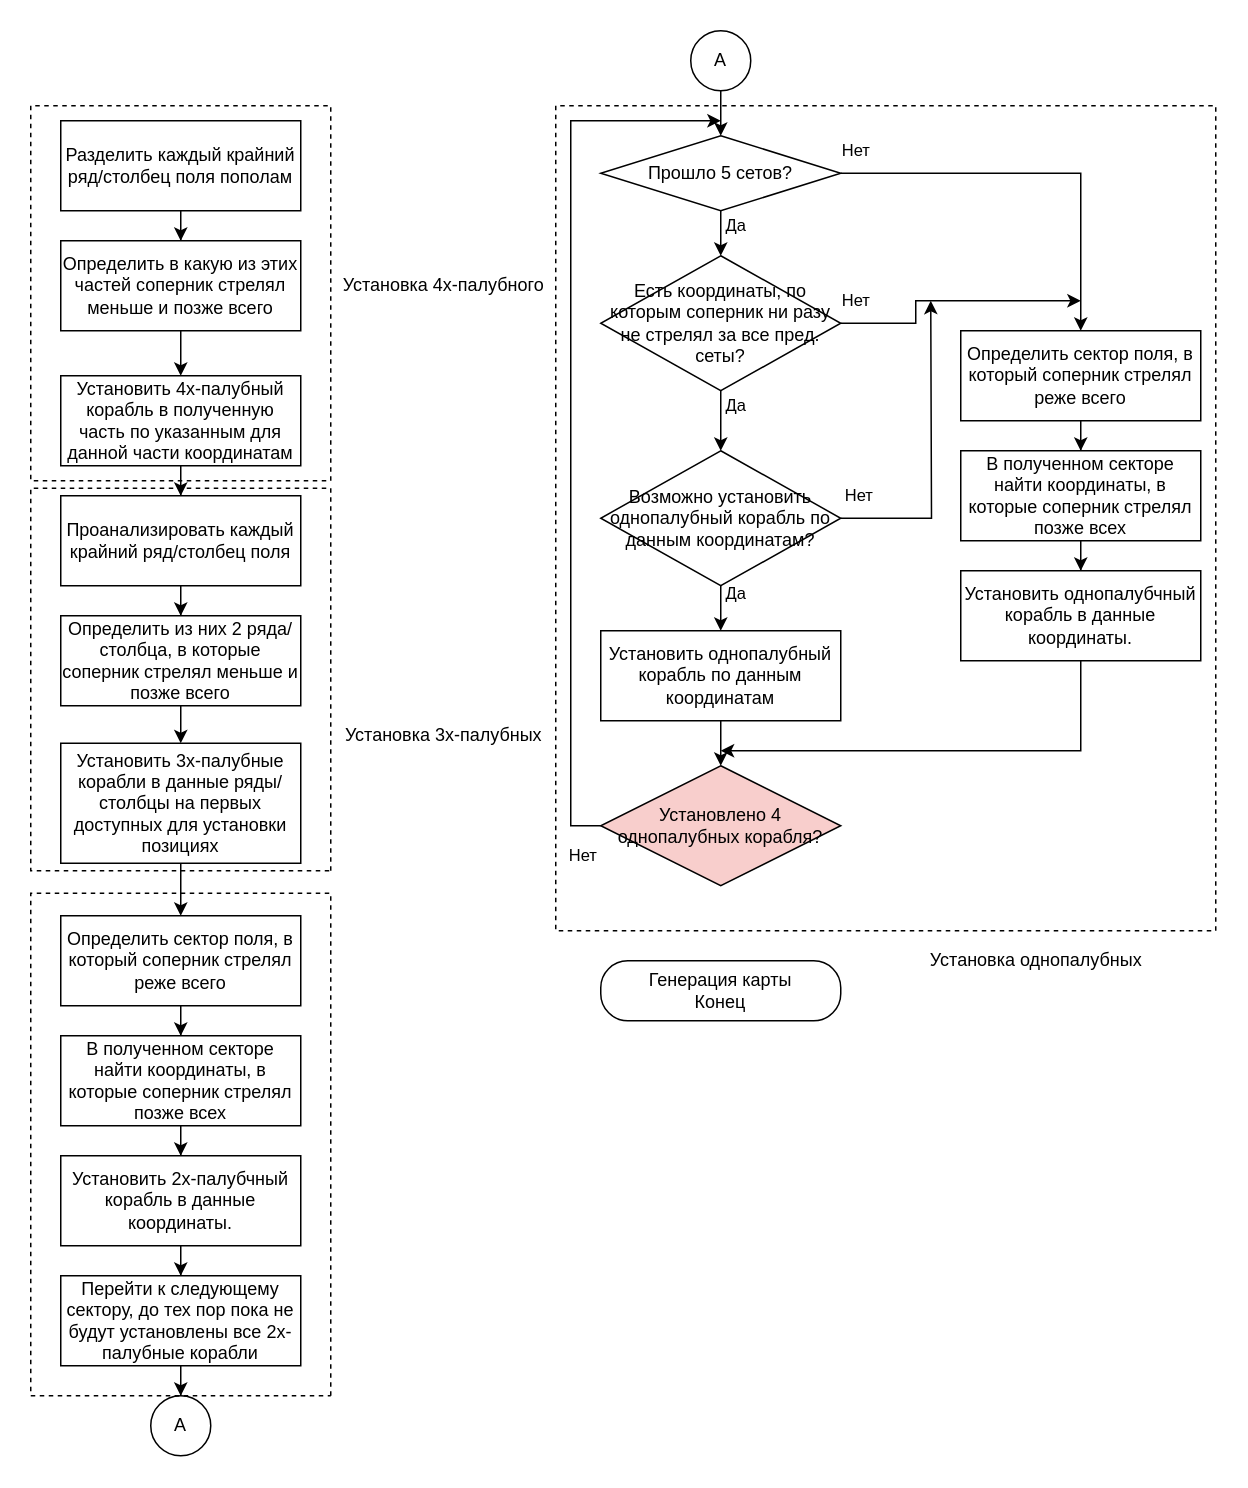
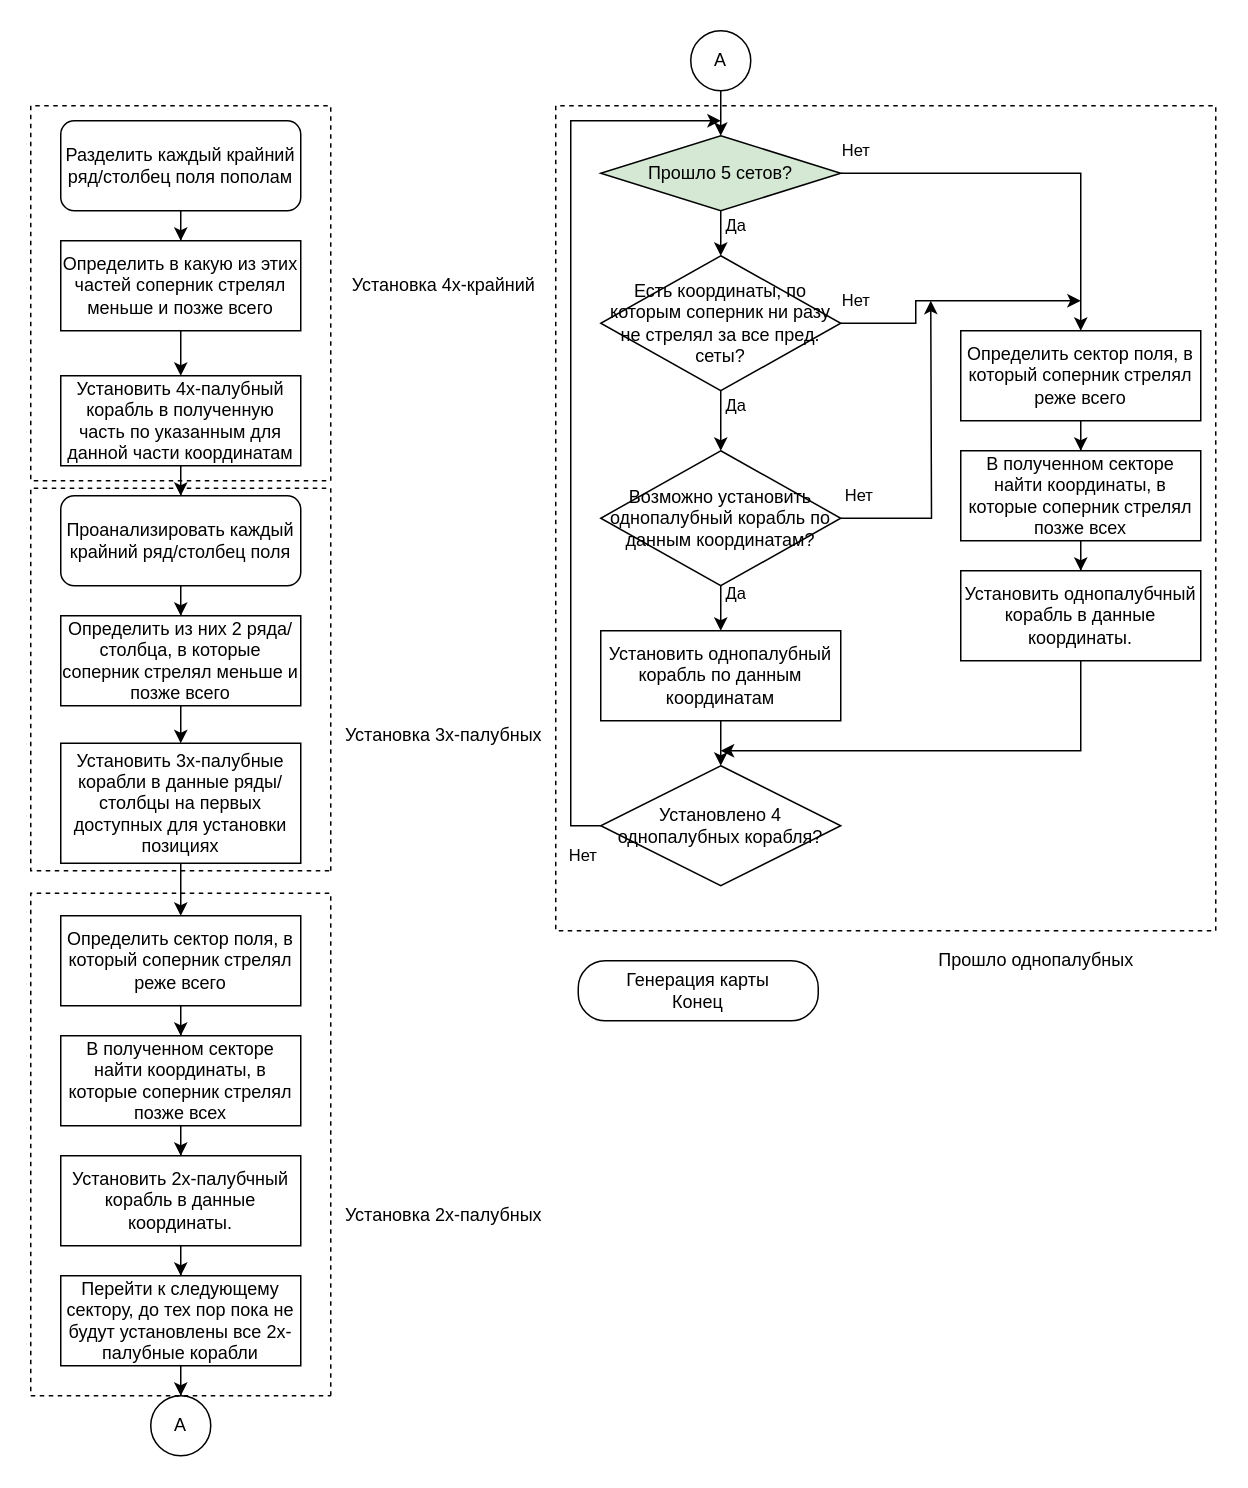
- <mxCell id="3" value="Разделить каждый крайний ряд/столбец поля пополам" style="rounded=0;whiteSpace=wrap;html=1;" vertex="1" parent="1"><mxGeometry x="40" y="80" width="160" height="60" as="geometry" /></mxCell>
+ <mxCell id="3" value="Разделить каждый крайний ряд/столбец поля пополам" style="whiteSpace=wrap;html=1;rounded=1;" vertex="1" parent="1"><mxGeometry x="40" y="80" width="160" height="60" as="geometry" /></mxCell>
- <mxCell id="27" value="Прошло 5 сетов?" style="rhombus;whiteSpace=wrap;html=1;" vertex="1" parent="1"><mxGeometry x="400" y="90" width="160" height="50" as="geometry" /></mxCell>
+ <mxCell id="27" value="Прошло 5 сетов?" style="rhombus;whiteSpace=wrap;html=1;fillColor=#d5e8d4;" vertex="1" parent="1"><mxGeometry x="400" y="90" width="160" height="50" as="geometry" /></mxCell>
- <mxCell id="46" value="Установка 4х-палубного" style="text;html=1;align=center;verticalAlign=middle;resizable=0;points=[];autosize=1;strokeColor=none;fillColor=none;" vertex="1" parent="1"><mxGeometry x="220" y="180" width="150" height="20" as="geometry" /></mxCell>
+ <mxCell id="46" value="Установка 4х-крайний" style="text;html=1;align=center;verticalAlign=middle;resizable=0;points=[];autosize=1;strokeColor=none;fillColor=none;" vertex="1" parent="1"><mxGeometry x="220" y="180" width="150" height="20" as="geometry" /></mxCell>
- <mxCell id="9" value="Проанализировать каждый крайний ряд/столбец поля" style="whiteSpace=wrap;html=1;rounded=0;" vertex="1" parent="1"><mxGeometry x="40" y="330" width="160" height="60" as="geometry" /></mxCell>
+ <mxCell id="9" value="Проанализировать каждый крайний ряд/столбец поля" style="whiteSpace=wrap;html=1;rounded=1;" vertex="1" parent="1"><mxGeometry x="40" y="330" width="160" height="60" as="geometry" /></mxCell>
- <mxCell id="37" value="Установлено 4 однопалубных корабля?" style="rhombus;whiteSpace=wrap;html=1;fillColor=#f8cecc;" vertex="1" parent="1"><mxGeometry x="400" y="510" width="160" height="80" as="geometry" /></mxCell>
+ <mxCell id="37" value="Установлено 4 однопалубных корабля?" style="rhombus;whiteSpace=wrap;html=1;" vertex="1" parent="1"><mxGeometry x="400" y="510" width="160" height="80" as="geometry" /></mxCell>
- <mxCell id="52" value="Установка однопалубных" style="text;html=1;align=center;verticalAlign=middle;resizable=0;points=[];autosize=1;strokeColor=none;fillColor=none;" vertex="1" parent="1"><mxGeometry x="610" y="630" width="160" height="20" as="geometry" /></mxCell>
+ <mxCell id="52" value="Прошло однопалубных" style="text;html=1;align=center;verticalAlign=middle;resizable=0;points=[];autosize=1;strokeColor=none;fillColor=none;" vertex="1" parent="1"><mxGeometry x="610" y="630" width="160" height="20" as="geometry" /></mxCell>
- <mxCell id="38" value="Генерация карты&lt;br&gt;Конец" style="rounded=1;whiteSpace=wrap;html=1;fillColor=default;strokeColor=default;fontColor=default;arcSize=45;absoluteArcSize=0;labelBackgroundColor=default;" vertex="1" parent="1"><mxGeometry x="400" y="640" width="160" height="40" as="geometry" /></mxCell>
+ <mxCell id="38" value="Генерация карты&lt;br&gt;Конец" style="rounded=1;whiteSpace=wrap;html=1;fillColor=default;strokeColor=default;fontColor=default;arcSize=45;absoluteArcSize=0;labelBackgroundColor=default;" vertex="1" parent="1"><mxGeometry x="385" y="640" width="160" height="40" as="geometry" /></mxCell>
+ <mxCell id="50" value="Установка 2х-палубных" style="text;html=1;align=center;verticalAlign=middle;resizable=0;points=[];autosize=1;strokeColor=none;fillColor=none;" vertex="1" parent="1"><mxGeometry x="220" y="800" width="150" height="20" as="geometry" /></mxCell>
